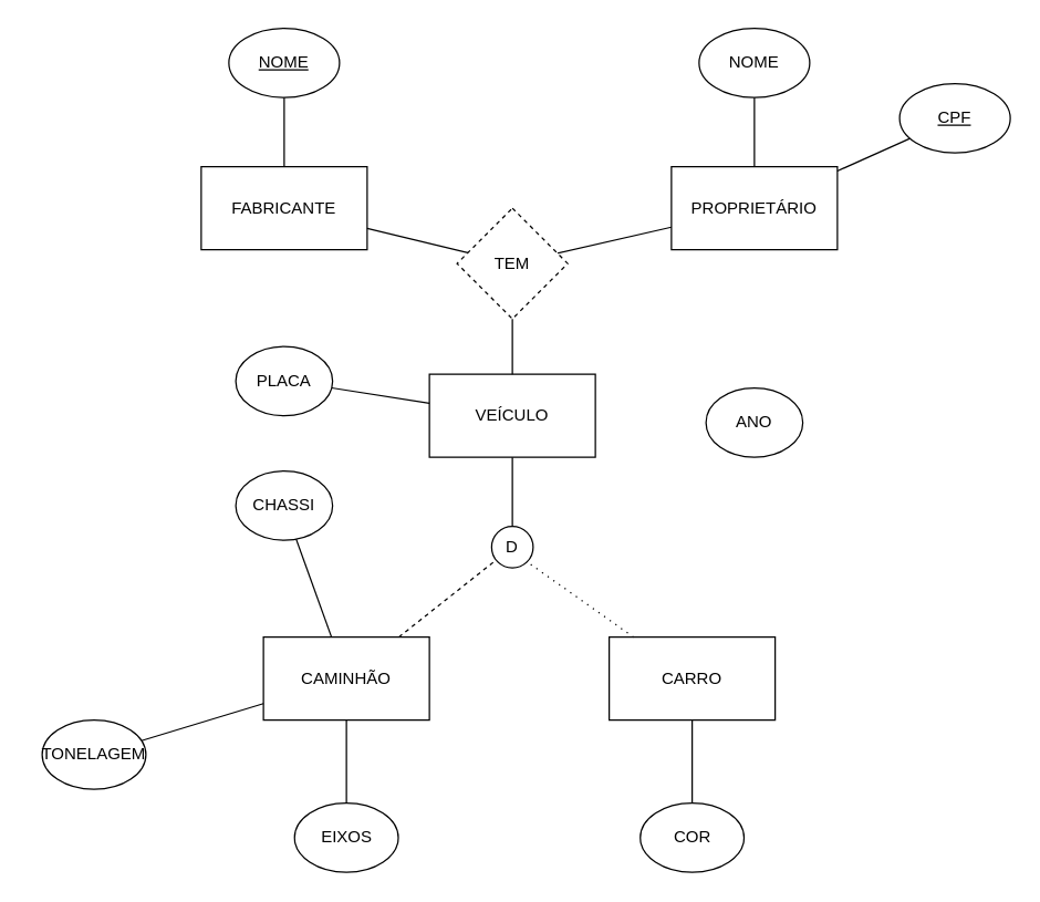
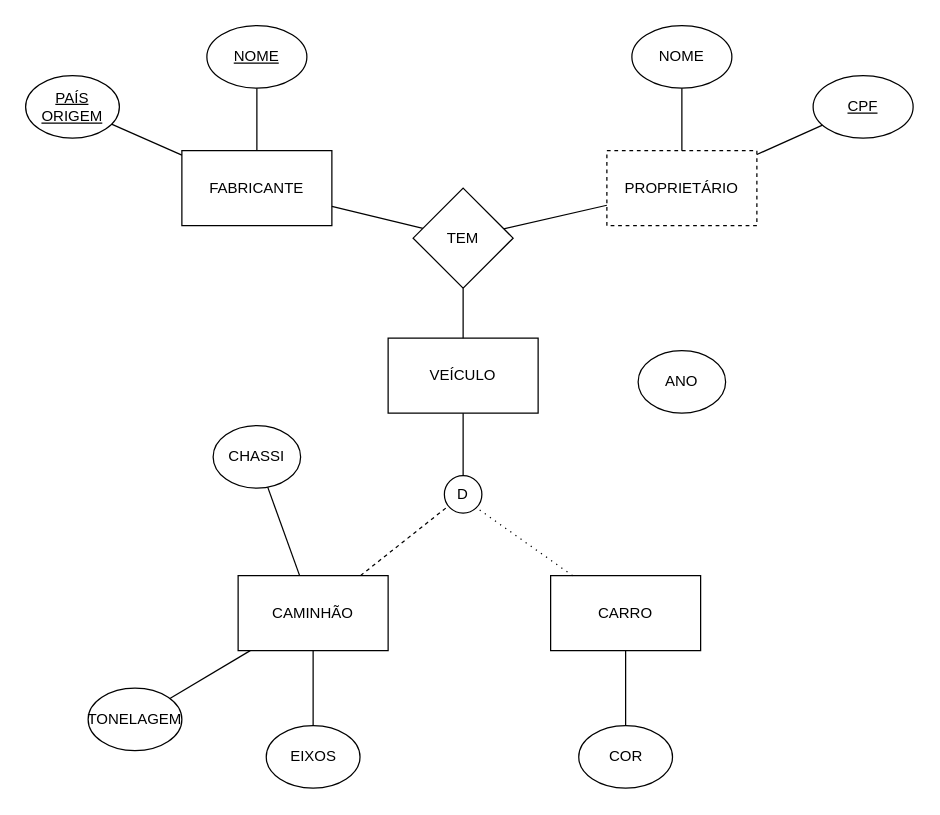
+ <mxCell id="21" value="&lt;u&gt;PAÍS ORIGEM&lt;/u&gt;" style="ellipse;whiteSpace=wrap;html=1;" vertex="1" parent="1"><mxGeometry x="20" y="60" width="75" height="50" as="geometry" /></mxCell>
+ <mxCell id="22" value="" style="endArrow=none;html=1;rounded=0;" edge="1" parent="1" source="2" target="21"><mxGeometry width="50" height="50" relative="1" as="geometry"><mxPoint x="215" y="130" as="sourcePoint" /><mxPoint x="215" y="80" as="targetPoint" /></mxGeometry></mxCell>
- <mxCell id="3" value="PROPRIETÁRIO" style="rounded=0;whiteSpace=wrap;html=1;" vertex="1" parent="1"><mxGeometry x="485" y="120" width="120" height="60" as="geometry" /></mxCell>
+ <mxCell id="3" value="PROPRIETÁRIO" style="rounded=0;whiteSpace=wrap;html=1;dashed=1;" vertex="1" parent="1"><mxGeometry x="485" y="120" width="120" height="60" as="geometry" /></mxCell>
- <mxCell id="23" value="TEM" style="rhombus;whiteSpace=wrap;html=1;dashed=1;" vertex="1" parent="1"><mxGeometry x="330" y="150" width="80" height="80" as="geometry" /></mxCell>
+ <mxCell id="23" value="TEM" style="rhombus;whiteSpace=wrap;html=1;" vertex="1" parent="1"><mxGeometry x="330" y="150" width="80" height="80" as="geometry" /></mxCell>
- <mxCell id="7" value="PLACA" style="ellipse;whiteSpace=wrap;html=1;" vertex="1" parent="1"><mxGeometry x="170" y="250" width="70" height="50" as="geometry" /></mxCell>
- <mxCell id="8" value="" style="endArrow=none;html=1;rounded=0;" edge="1" parent="1" source="7" target="4"><mxGeometry width="50" height="50" relative="1" as="geometry"><mxPoint x="446" y="364" as="sourcePoint" /><mxPoint x="407" y="320" as="targetPoint" /></mxGeometry></mxCell>
- <mxCell id="25" value="TONELAGEM" style="ellipse;whiteSpace=wrap;html=1;" vertex="1" parent="1"><mxGeometry x="30" y="520" width="75" height="50" as="geometry" /></mxCell>
+ <mxCell id="25" value="TONELAGEM" style="ellipse;whiteSpace=wrap;html=1;" vertex="1" parent="1"><mxGeometry x="70" y="550" width="75" height="50" as="geometry" /></mxCell>
